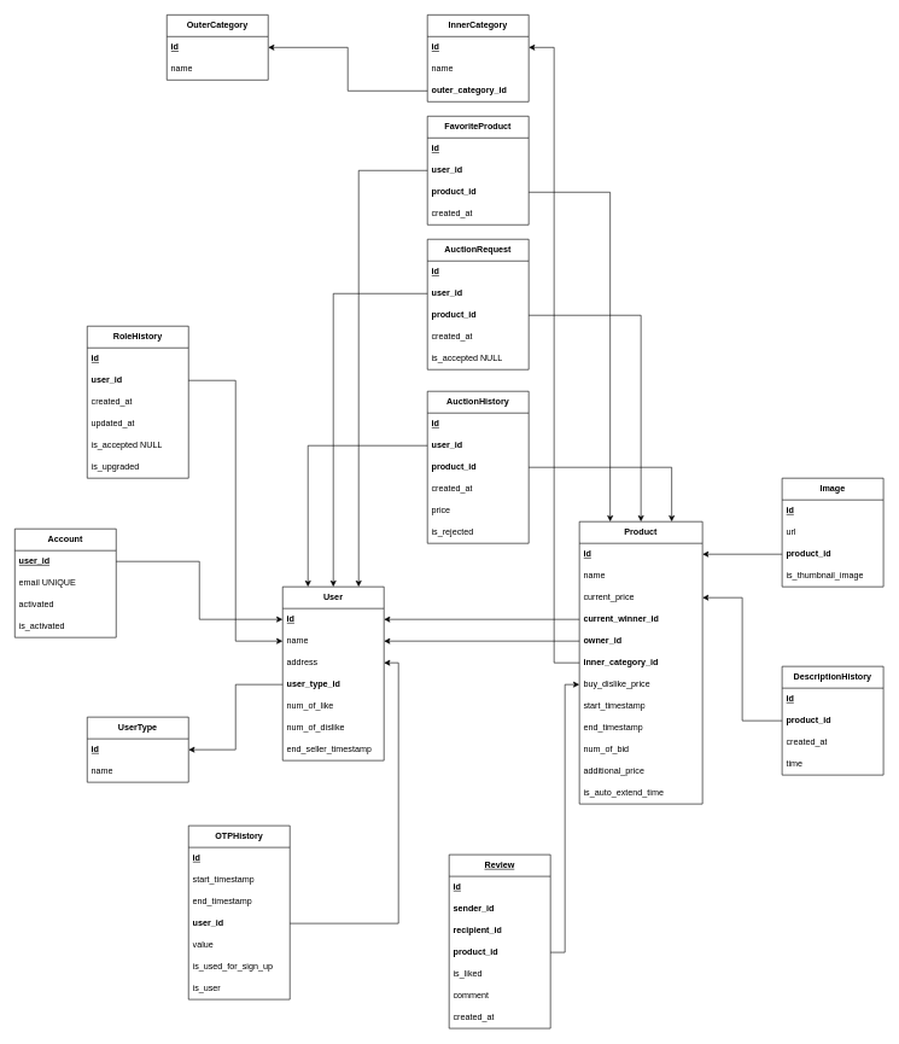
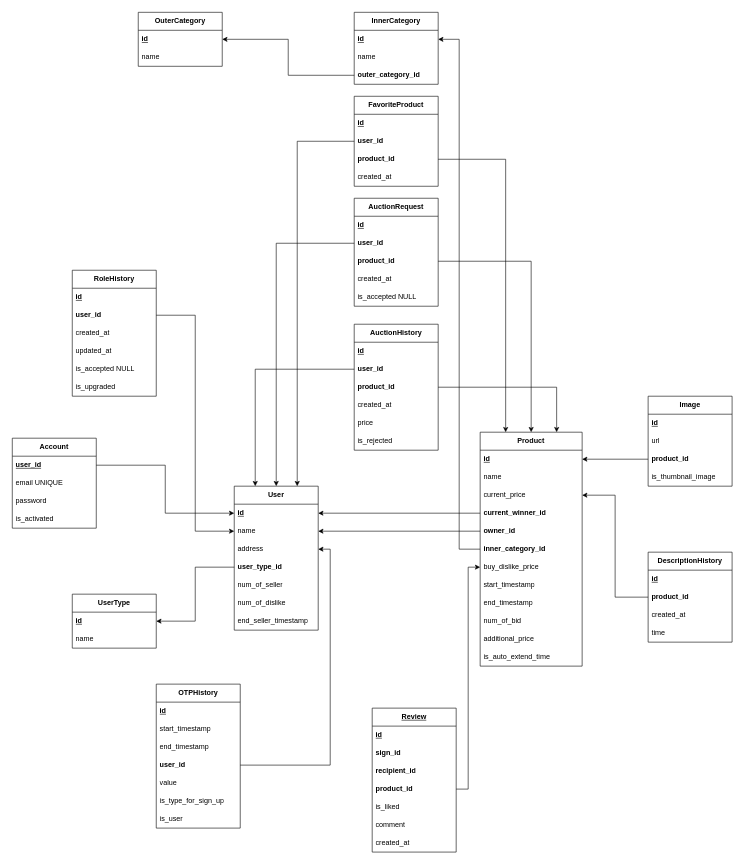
- <mxCell id="43" value="activated" style="text;strokeColor=none;fillColor=none;align=left;verticalAlign=middle;spacingLeft=4;spacingRight=4;overflow=hidden;points=[[0,0.5],[1,0.5]];portConstraint=eastwest;rotatable=0;whiteSpace=wrap;html=1;" vertex="1" parent="40"><mxGeometry y="90" width="140" height="30" as="geometry" /></mxCell>
+ <mxCell id="43" value="password" style="text;strokeColor=none;fillColor=none;align=left;verticalAlign=middle;spacingLeft=4;spacingRight=4;overflow=hidden;points=[[0,0.5],[1,0.5]];portConstraint=eastwest;rotatable=0;whiteSpace=wrap;html=1;" vertex="1" parent="40"><mxGeometry y="90" width="140" height="30" as="geometry" /></mxCell>
- <mxCell id="28" value="num_of_like" style="text;strokeColor=none;fillColor=none;align=left;verticalAlign=middle;spacingLeft=4;spacingRight=4;overflow=hidden;points=[[0,0.5],[1,0.5]];portConstraint=eastwest;rotatable=0;whiteSpace=wrap;html=1;" vertex="1" parent="23"><mxGeometry y="150" width="140" height="30" as="geometry" /></mxCell>
+ <mxCell id="28" value="num_of_seller" style="text;strokeColor=none;fillColor=none;align=left;verticalAlign=middle;spacingLeft=4;spacingRight=4;overflow=hidden;points=[[0,0.5],[1,0.5]];portConstraint=eastwest;rotatable=0;whiteSpace=wrap;html=1;" vertex="1" parent="23"><mxGeometry y="150" width="140" height="30" as="geometry" /></mxCell>
- <mxCell id="98" value="&lt;b&gt;sender_id&lt;/b&gt;" style="text;strokeColor=none;fillColor=none;align=left;verticalAlign=middle;spacingLeft=4;spacingRight=4;overflow=hidden;points=[[0,0.5],[1,0.5]];portConstraint=eastwest;rotatable=0;whiteSpace=wrap;html=1;" vertex="1" parent="96"><mxGeometry y="60" width="140" height="30" as="geometry" /></mxCell>
+ <mxCell id="98" value="&lt;b&gt;sign_id&lt;/b&gt;" style="text;strokeColor=none;fillColor=none;align=left;verticalAlign=middle;spacingLeft=4;spacingRight=4;overflow=hidden;points=[[0,0.5],[1,0.5]];portConstraint=eastwest;rotatable=0;whiteSpace=wrap;html=1;" vertex="1" parent="96"><mxGeometry y="60" width="140" height="30" as="geometry" /></mxCell>
- <mxCell id="52" value="is_used_for_sign_up" style="text;strokeColor=none;fillColor=none;align=left;verticalAlign=middle;spacingLeft=4;spacingRight=4;overflow=hidden;points=[[0,0.5],[1,0.5]];portConstraint=eastwest;rotatable=0;whiteSpace=wrap;html=1;" vertex="1" parent="46"><mxGeometry y="180" width="140" height="30" as="geometry" /></mxCell>
+ <mxCell id="52" value="is_type_for_sign_up" style="text;strokeColor=none;fillColor=none;align=left;verticalAlign=middle;spacingLeft=4;spacingRight=4;overflow=hidden;points=[[0,0.5],[1,0.5]];portConstraint=eastwest;rotatable=0;whiteSpace=wrap;html=1;" vertex="1" parent="46"><mxGeometry y="180" width="140" height="30" as="geometry" /></mxCell>
